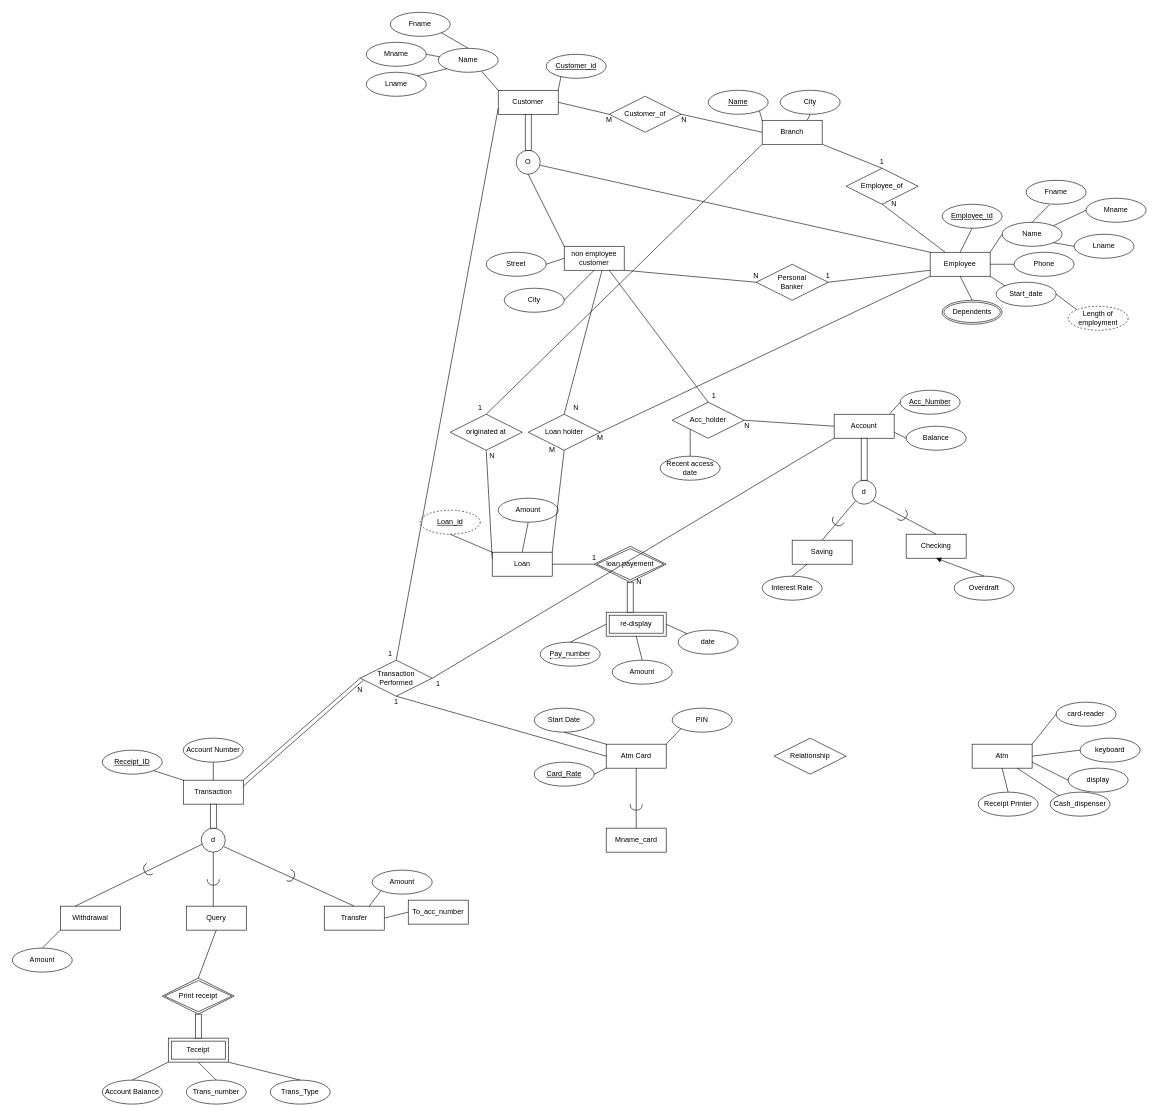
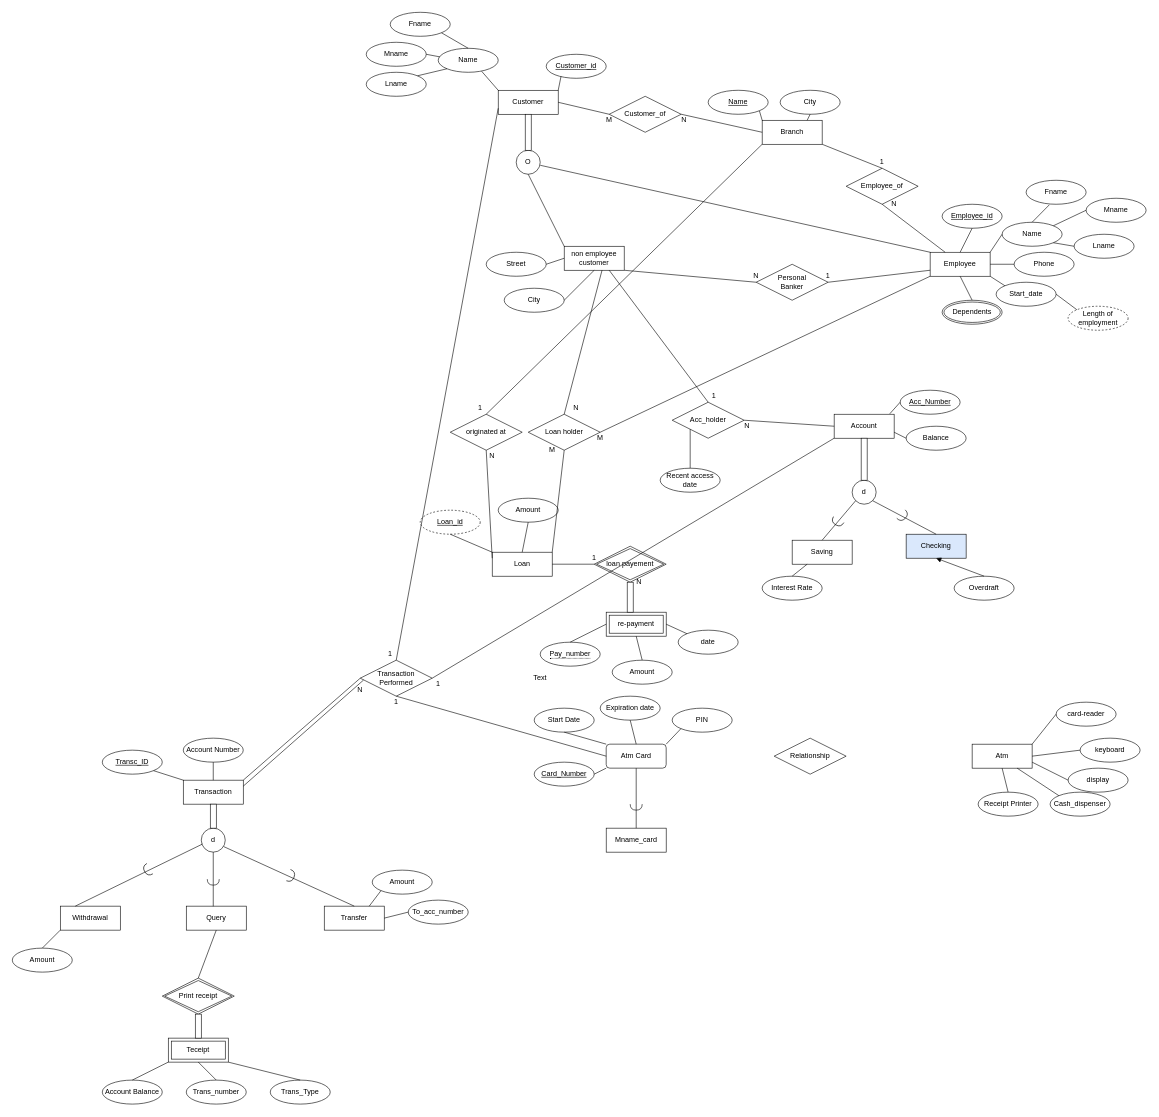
- <mxCell id="25" value="Recent access date" style="ellipse;whiteSpace=wrap;html=1;align=center;" parent="1" vertex="1"><mxGeometry x="1100" y="760" width="100" height="40" as="geometry" /></mxCell>
+ <mxCell id="25" value="Recent access date" style="ellipse;whiteSpace=wrap;html=1;align=center;" parent="1" vertex="1"><mxGeometry x="1100" y="780" width="100" height="40" as="geometry" /></mxCell>
- <mxCell id="20" value="Checking" style="whiteSpace=wrap;html=1;align=center;" parent="1" vertex="1"><mxGeometry x="1510" y="890" width="100" height="40" as="geometry" /></mxCell>
+ <mxCell id="20" value="Checking" style="whiteSpace=wrap;html=1;align=center;fillColor=#dae8fc;" parent="1" vertex="1"><mxGeometry x="1510" y="890" width="100" height="40" as="geometry" /></mxCell>
- <mxCell id="35" value="re-display" style="shape=ext;margin=3;double=1;whiteSpace=wrap;html=1;align=center;" parent="1" vertex="1"><mxGeometry x="1010" y="1020" width="100" height="40" as="geometry" /></mxCell>
+ <mxCell id="35" value="re-payment" style="shape=ext;margin=3;double=1;whiteSpace=wrap;html=1;align=center;" parent="1" vertex="1"><mxGeometry x="1010" y="1020" width="100" height="40" as="geometry" /></mxCell>
+ <mxCell id="168" value="Text" style="text;html=1;strokeColor=none;fillColor=none;align=center;verticalAlign=middle;whiteSpace=wrap;rounded=0;" vertex="1" parent="1"><mxGeometry x="880" y="1120" width="40" height="20" as="geometry" /></mxCell>
+ <mxCell id="47" value="Expiration date" style="ellipse;whiteSpace=wrap;html=1;align=center;" parent="1" vertex="1"><mxGeometry x="1000" y="1160" width="100" height="40" as="geometry" /></mxCell>
+ <mxCell id="97" value="" style="endArrow=none;html=1;exitX=0.5;exitY=1;exitDx=0;exitDy=0;entryX=0.5;entryY=0;entryDx=0;entryDy=0;" edge="1" parent="1" source="47" target="45"><mxGeometry width="50" height="50" relative="1" as="geometry"><mxPoint x="1120" y="1300" as="sourcePoint" /><mxPoint x="1170" y="1250" as="targetPoint" /></mxGeometry></mxCell>
- <mxCell id="45" value="Atm Card" style="whiteSpace=wrap;html=1;align=center;" parent="1" vertex="1"><mxGeometry x="1010" y="1240" width="100" height="40" as="geometry" /></mxCell>
+ <mxCell id="45" value="Atm Card" style="whiteSpace=wrap;html=1;align=center;rounded=1;" parent="1" vertex="1"><mxGeometry x="1010" y="1240" width="100" height="40" as="geometry" /></mxCell>
- <mxCell id="55" value="Receipt_ID" style="ellipse;whiteSpace=wrap;html=1;align=center;fontStyle=4;" parent="1" vertex="1"><mxGeometry x="170" y="1250" width="100" height="40" as="geometry" /></mxCell>
+ <mxCell id="55" value="Transc_ID" style="ellipse;whiteSpace=wrap;html=1;align=center;fontStyle=4;" parent="1" vertex="1"><mxGeometry x="170" y="1250" width="100" height="40" as="geometry" /></mxCell>
- <mxCell id="49" value="Card_Rate" style="ellipse;whiteSpace=wrap;html=1;align=center;fontStyle=4;" parent="1" vertex="1"><mxGeometry x="890" y="1270" width="100" height="40" as="geometry" /></mxCell>
+ <mxCell id="49" value="Card_Number" style="ellipse;whiteSpace=wrap;html=1;align=center;fontStyle=4;" parent="1" vertex="1"><mxGeometry x="890" y="1270" width="100" height="40" as="geometry" /></mxCell>
- <mxCell id="66" value="To_acc_number" style="whiteSpace=wrap;html=1;align=center;rounded=0;" parent="1" vertex="1"><mxGeometry x="680" y="1500" width="100" height="40" as="geometry" /></mxCell>
+ <mxCell id="66" value="To_acc_number" style="ellipse;whiteSpace=wrap;html=1;align=center;" parent="1" vertex="1"><mxGeometry x="680" y="1500" width="100" height="40" as="geometry" /></mxCell>
